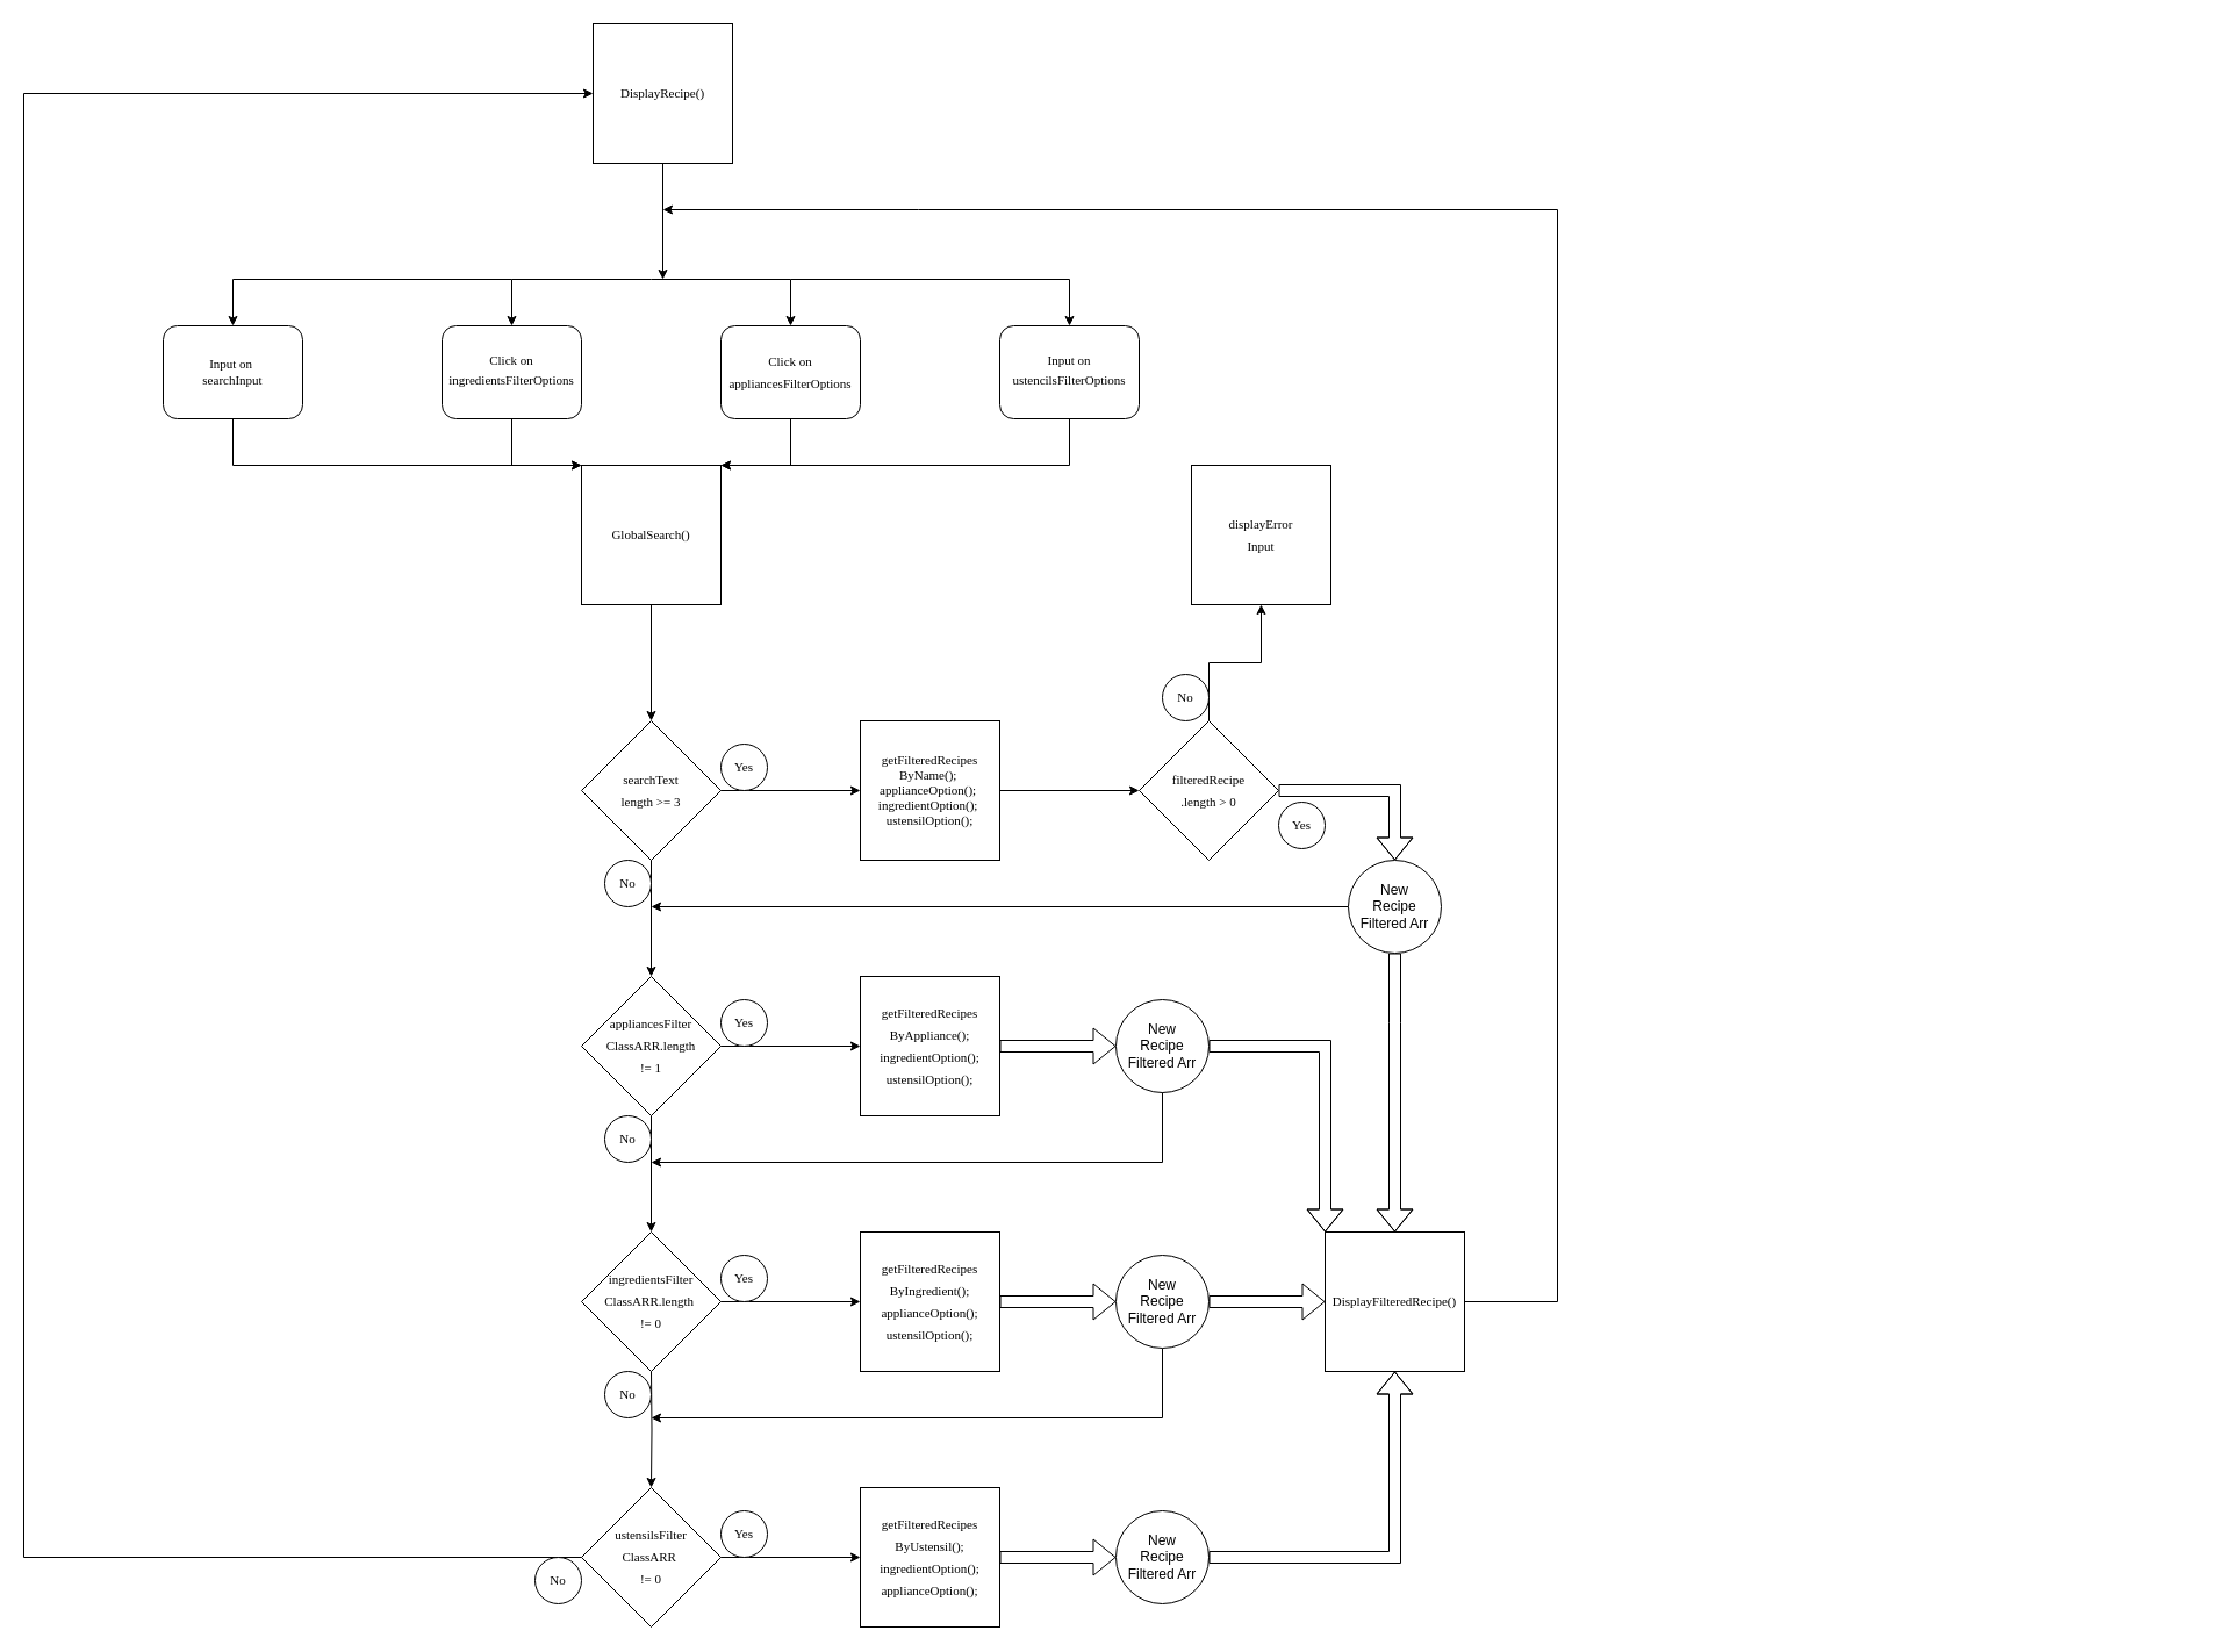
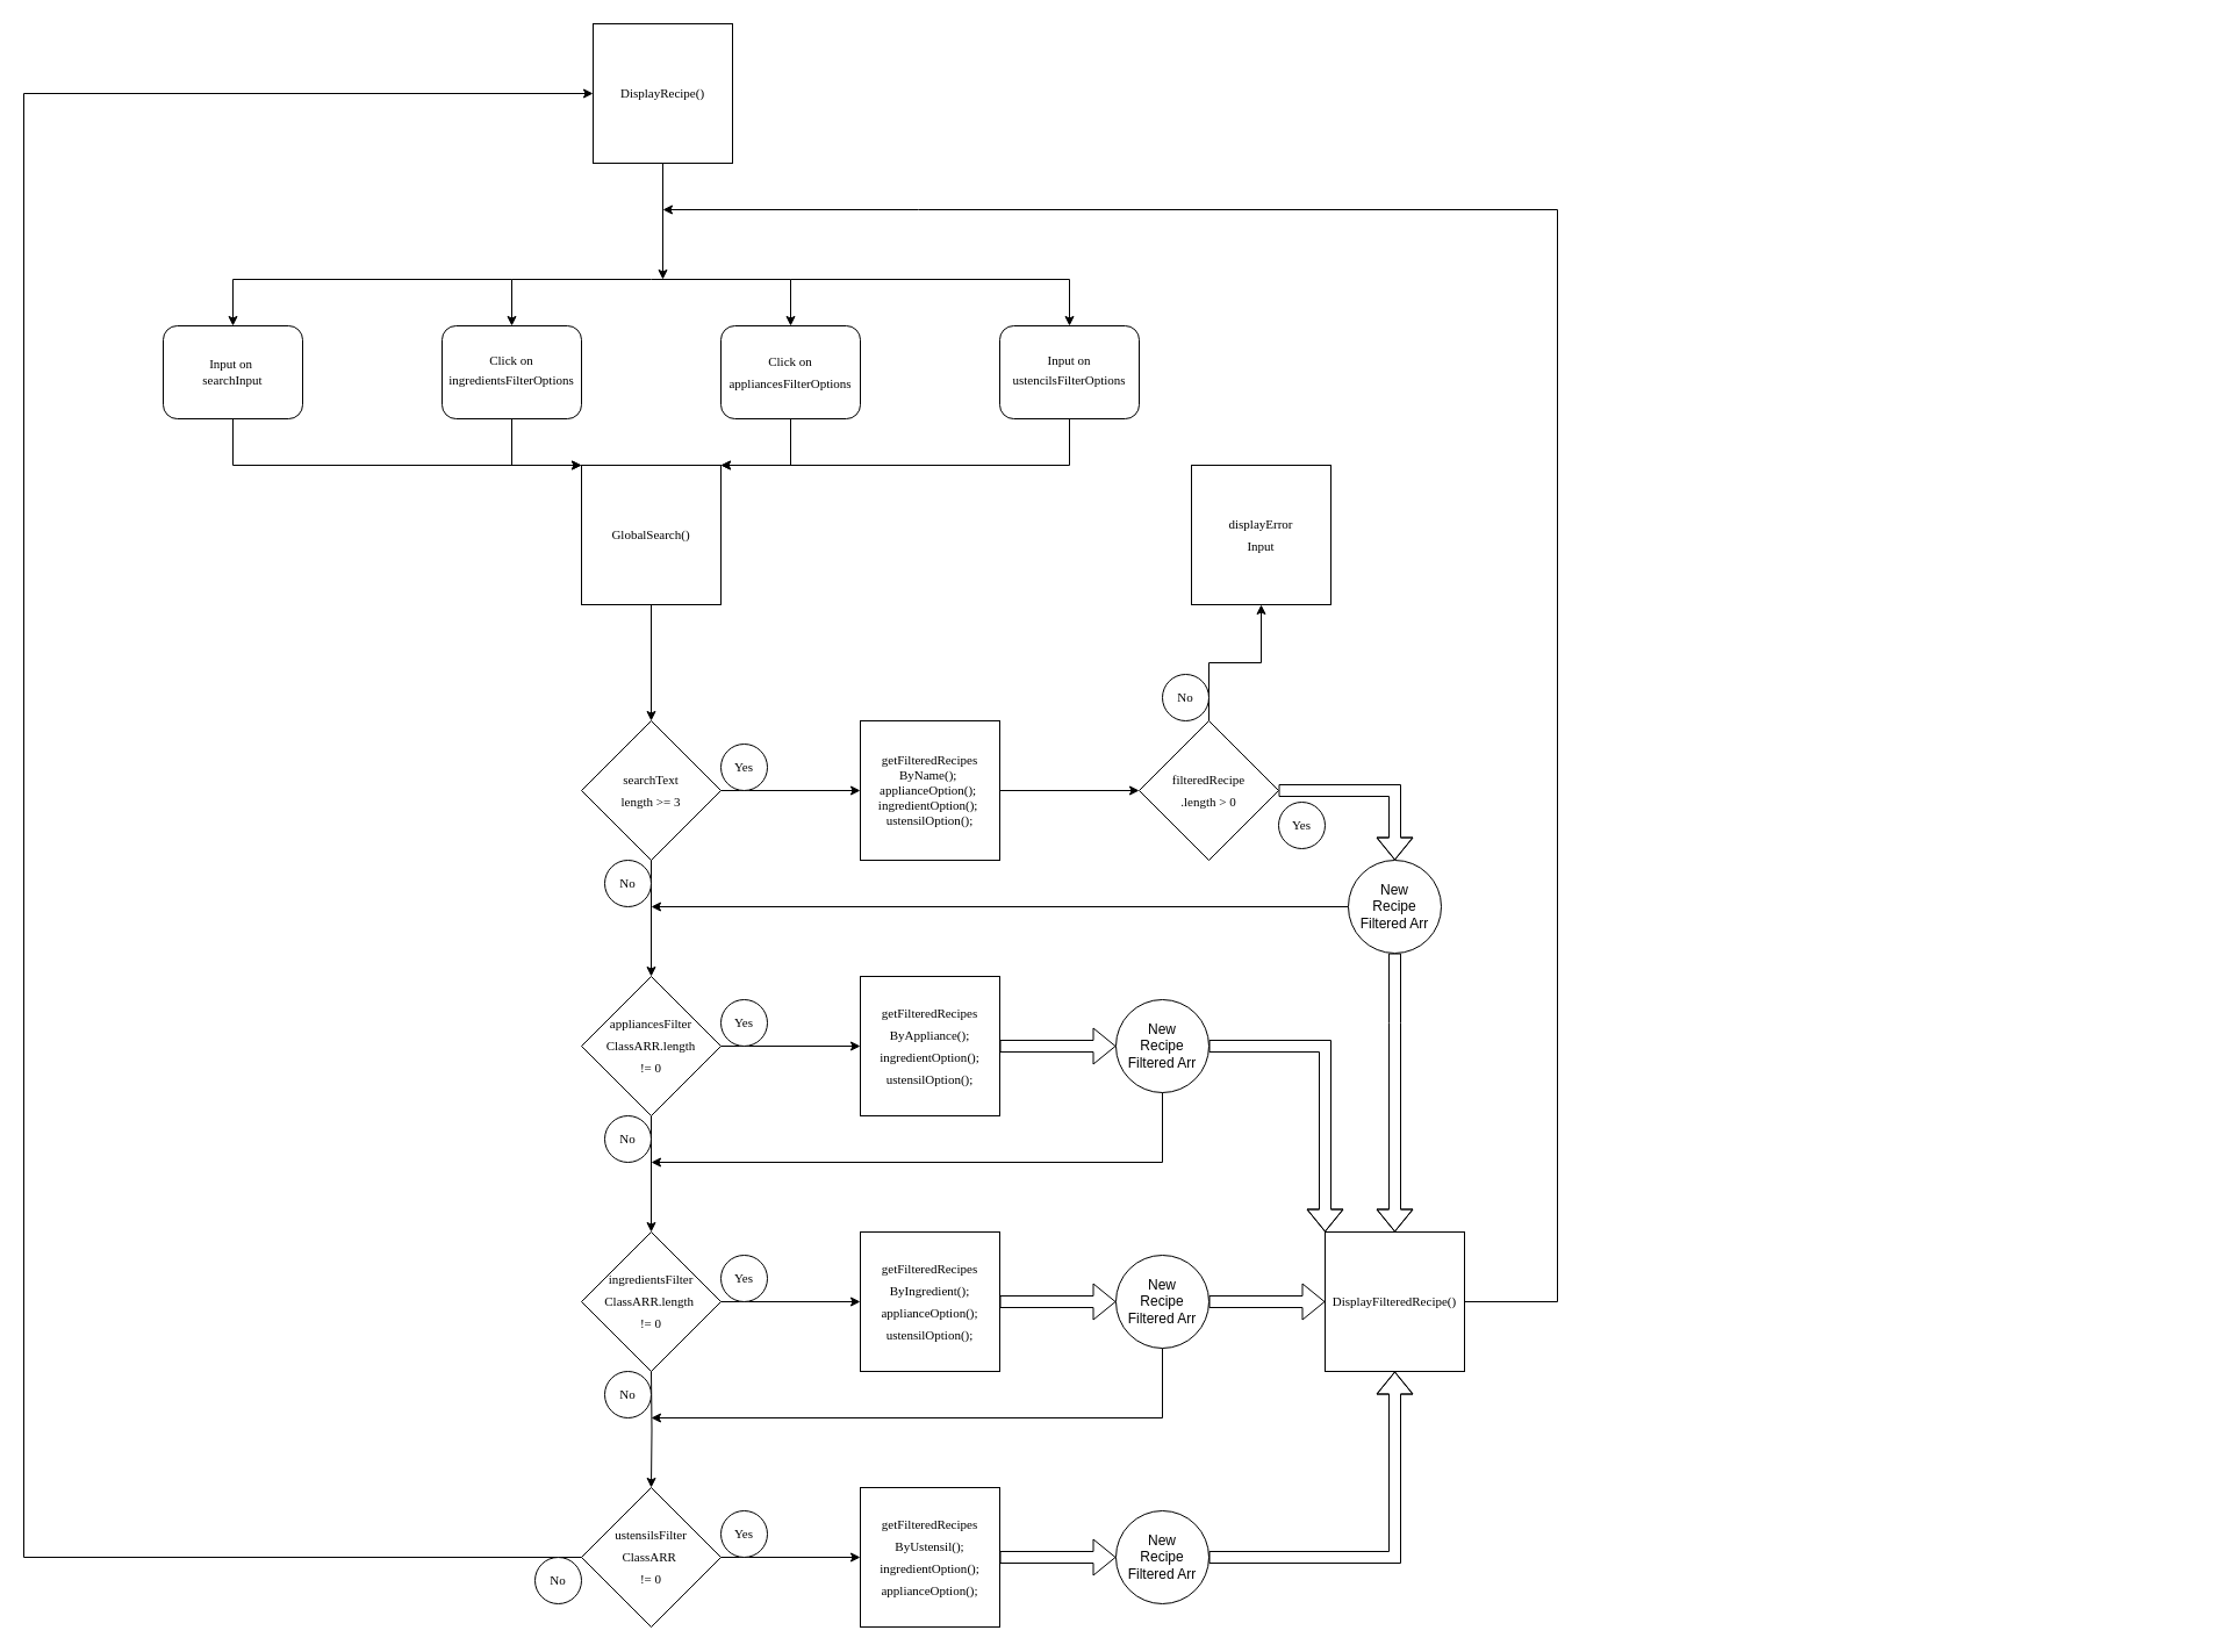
- <mxCell id="27" value="&lt;div style=&quot;line-height: 19px; font-size: 11px;&quot;&gt;&lt;div style=&quot;font-size: 11px; line-height: 19px;&quot;&gt;appliancesFilter&lt;br style=&quot;font-size: 11px;&quot;&gt;ClassARR.&lt;span style=&quot;font-size: 11px;&quot;&gt;length&lt;/span&gt; &lt;br style=&quot;font-size: 11px;&quot;&gt;&lt;span style=&quot;font-size: 11px;&quot;&gt;!=&lt;/span&gt; &lt;span style=&quot;font-size: 11px;&quot;&gt;1&lt;/span&gt;&lt;/div&gt;&lt;/div&gt;" style="rhombus;whiteSpace=wrap;html=1;labelBackgroundColor=none;fontFamily=Comic Sans MS;fontSize=11;fontColor=default;align=center;fontStyle=0;verticalAlign=middle;" vertex="1" parent="1"><mxGeometry x="500" y="840" width="120" height="120" as="geometry" /></mxCell>
+ <mxCell id="27" value="&lt;div style=&quot;line-height: 19px; font-size: 11px;&quot;&gt;&lt;div style=&quot;font-size: 11px; line-height: 19px;&quot;&gt;appliancesFilter&lt;br style=&quot;font-size: 11px;&quot;&gt;ClassARR.&lt;span style=&quot;font-size: 11px;&quot;&gt;length&lt;/span&gt; &lt;br style=&quot;font-size: 11px;&quot;&gt;&lt;span style=&quot;font-size: 11px;&quot;&gt;!=&lt;/span&gt; &lt;span style=&quot;font-size: 11px;&quot;&gt;0&lt;/span&gt;&lt;/div&gt;&lt;/div&gt;" style="rhombus;whiteSpace=wrap;html=1;labelBackgroundColor=none;fontFamily=Comic Sans MS;fontSize=11;fontColor=default;align=center;fontStyle=0;verticalAlign=middle;" vertex="1" parent="1"><mxGeometry x="500" y="840" width="120" height="120" as="geometry" /></mxCell>
